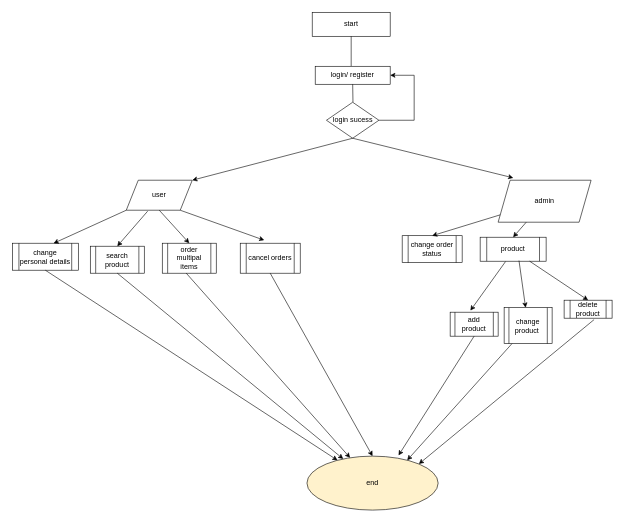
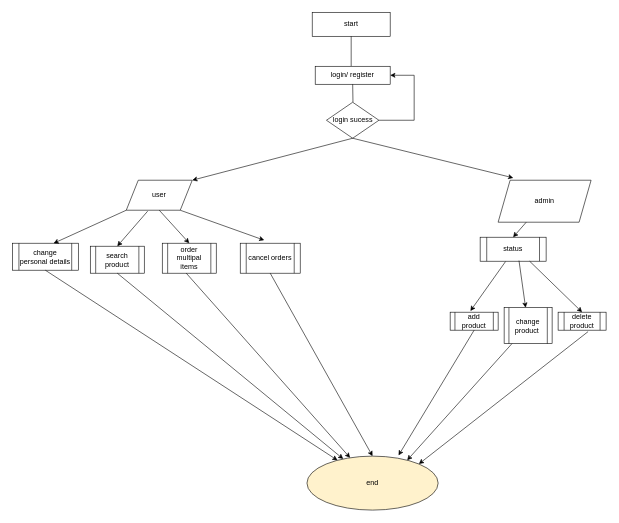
- <mxCell id="33" value="" style="endArrow=classic;html=1;rounded=0;entryX=0.5;entryY=0;entryDx=0;entryDy=0;" edge="1" parent="1" source="9" target="25"><mxGeometry width="50" height="50" relative="1" as="geometry"><mxPoint x="710" y="580" as="sourcePoint" /><mxPoint x="760" y="530" as="targetPoint" /></mxGeometry></mxCell>
- <mxCell id="25" value="change order status" style="shape=process;whiteSpace=wrap;html=1;backgroundOutline=1;" vertex="1" parent="1"><mxGeometry x="670" y="392.5" width="100" height="45" as="geometry" /></mxCell>
- <mxCell id="26" value="product" style="shape=process;whiteSpace=wrap;html=1;backgroundOutline=1;" vertex="1" parent="1"><mxGeometry x="800" y="395" width="110" height="40" as="geometry" /></mxCell>
+ <mxCell id="26" value="status" style="shape=process;whiteSpace=wrap;html=1;backgroundOutline=1;" vertex="1" parent="1"><mxGeometry x="800" y="395" width="110" height="40" as="geometry" /></mxCell>
- <mxCell id="31" value="delete product" style="shape=process;whiteSpace=wrap;html=1;backgroundOutline=1;size=0.125;" vertex="1" parent="1"><mxGeometry x="940" y="500" width="80" height="30" as="geometry" /></mxCell>
+ <mxCell id="31" value="delete product" style="shape=process;whiteSpace=wrap;html=1;backgroundOutline=1;size=0.125;" vertex="1" parent="1"><mxGeometry x="930" y="520" width="80" height="30" as="geometry" /></mxCell>
- <mxCell id="27" value="add product" style="shape=process;whiteSpace=wrap;html=1;backgroundOutline=1;" vertex="1" parent="1"><mxGeometry x="750" y="520" width="80" height="40" as="geometry" /></mxCell>
+ <mxCell id="27" value="add product" style="shape=process;whiteSpace=wrap;html=1;backgroundOutline=1;" vertex="1" parent="1"><mxGeometry x="750" y="520" width="80" height="30" as="geometry" /></mxCell>
